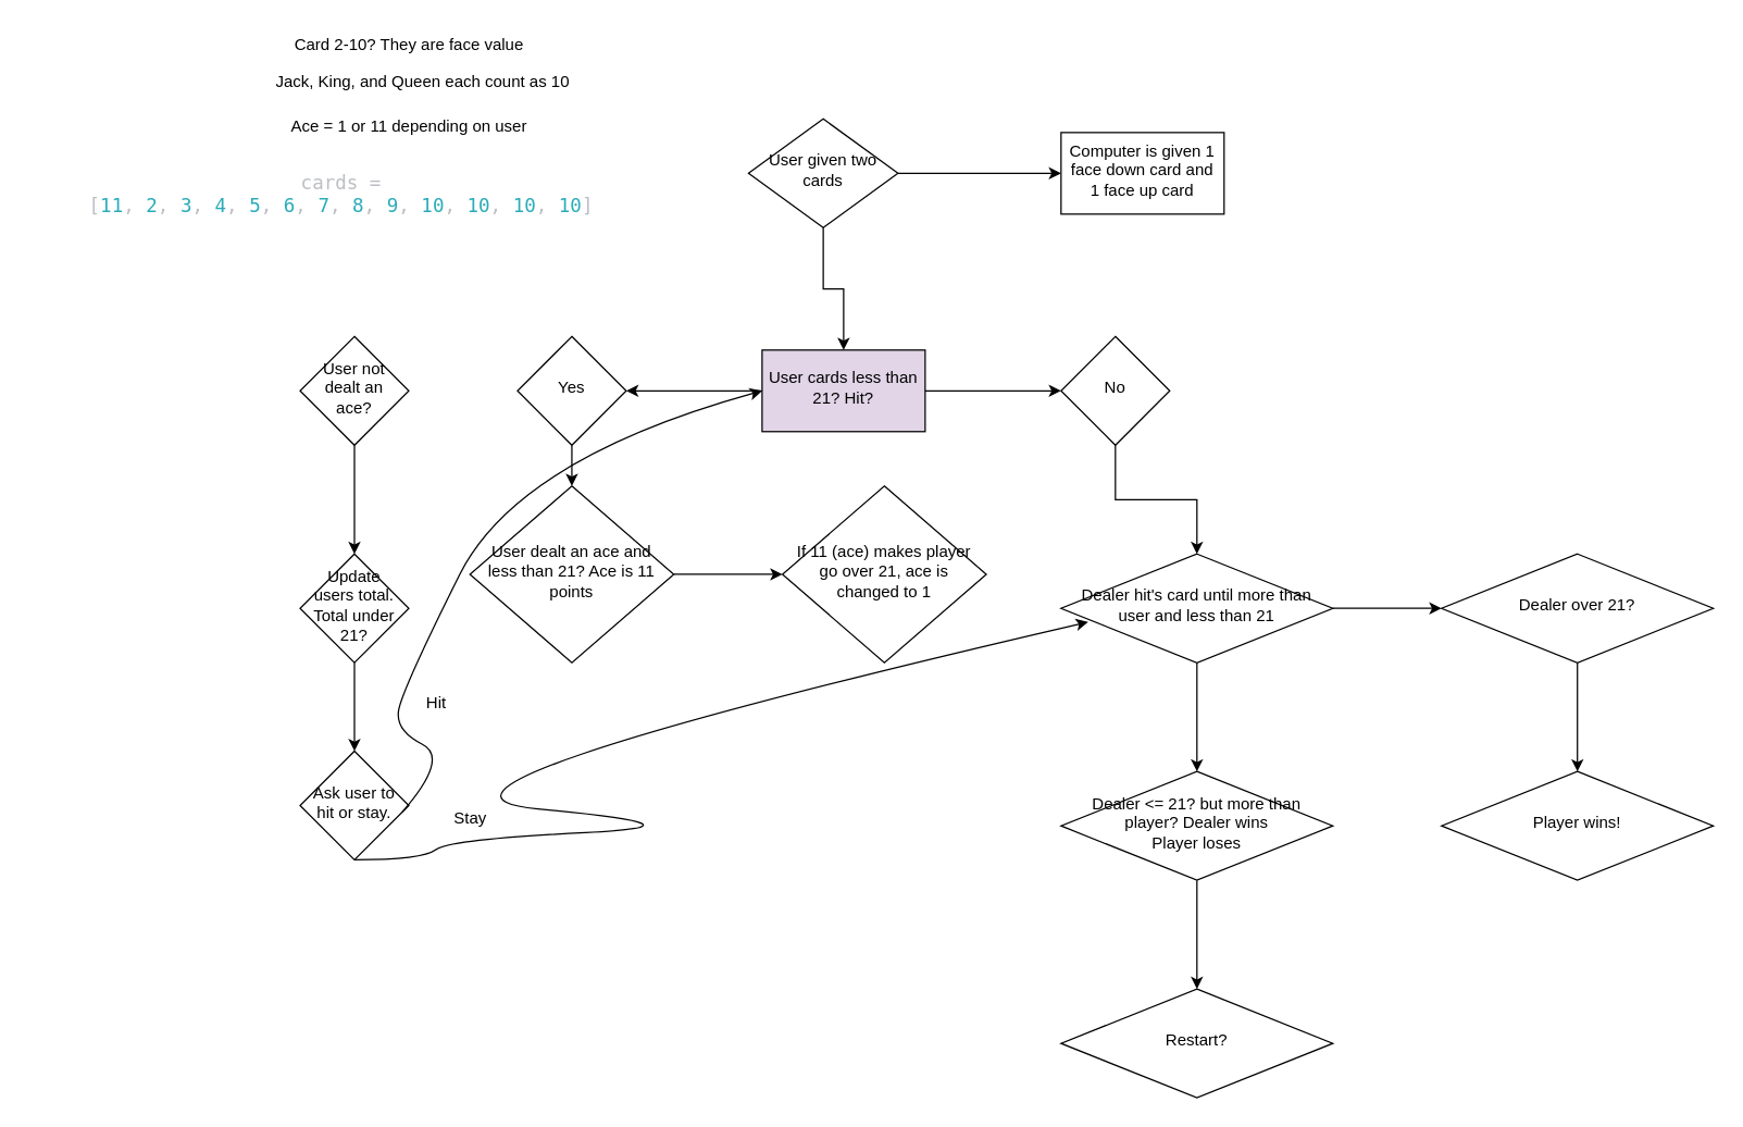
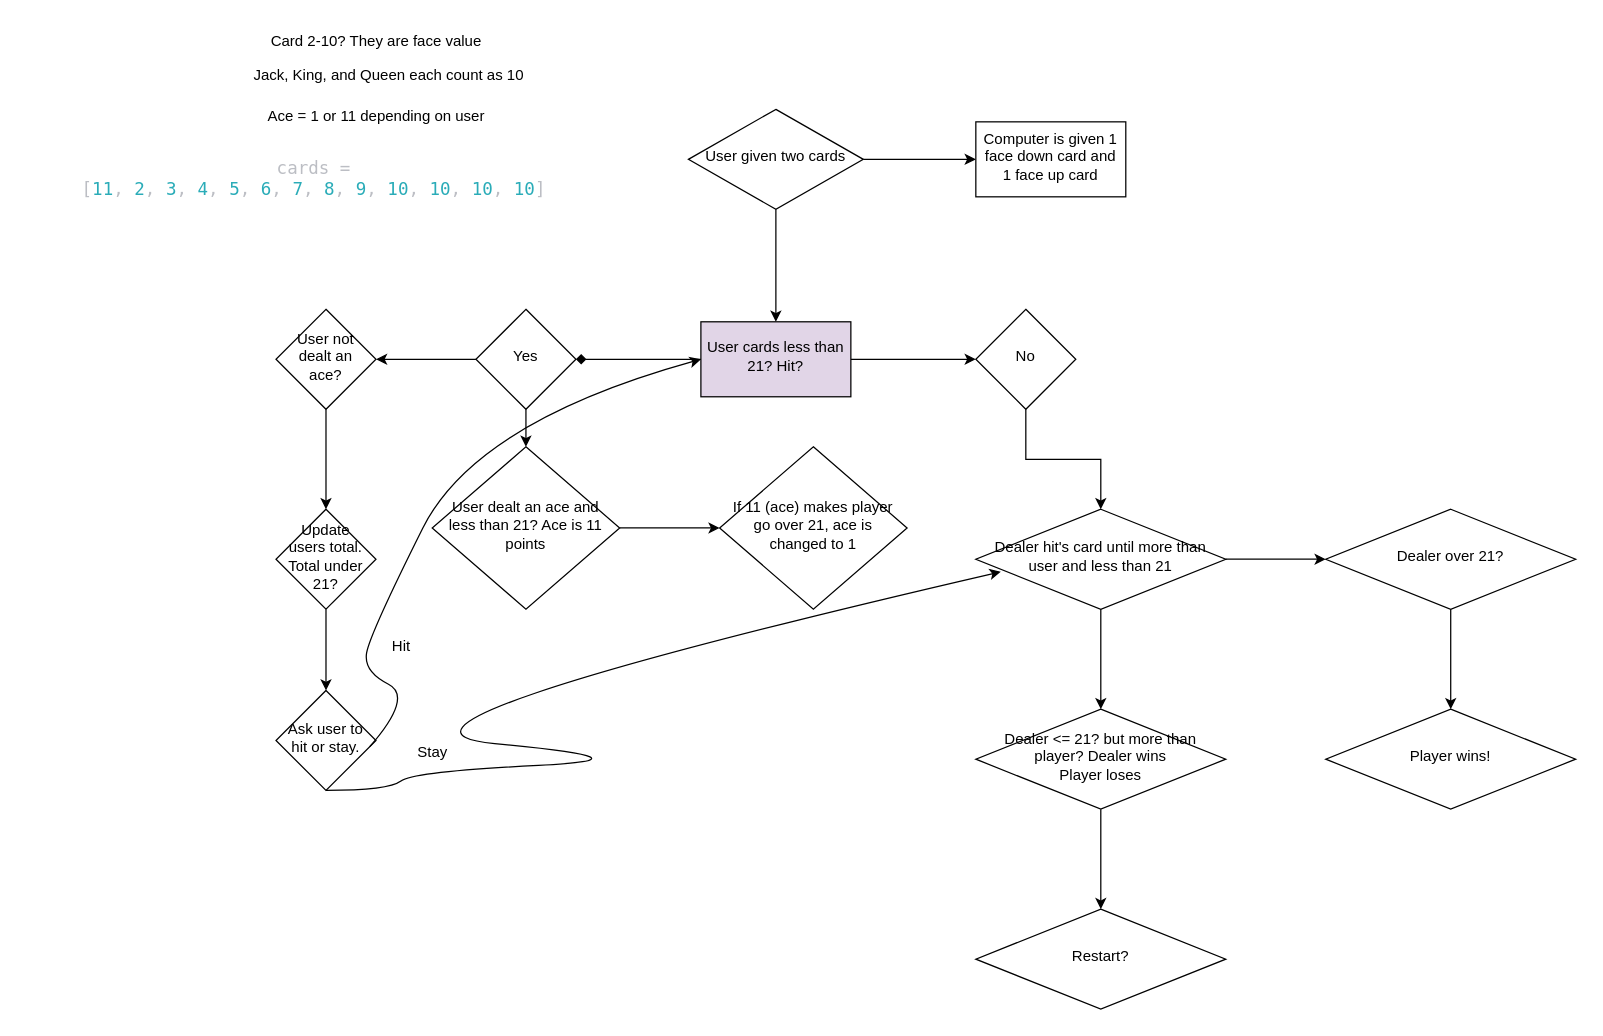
- <mxCell id="4" value="User given two cards" style="rhombus;whiteSpace=wrap;html=1;shadow=0;fontFamily=Helvetica;fontSize=12;align=center;strokeWidth=1;spacing=6;spacingTop=-4;" parent="1" vertex="1"><mxGeometry x="550" y="87" width="110" height="80" as="geometry" /></mxCell>
+ <mxCell id="4" value="User given two cards" style="rhombus;whiteSpace=wrap;html=1;shadow=0;fontFamily=Helvetica;fontSize=12;align=center;strokeWidth=1;spacing=6;spacingTop=-4;" parent="1" vertex="1"><mxGeometry x="550" y="87" width="140" height="80" as="geometry" /></mxCell>
+ <mxCell id="14" value="" style="edgeStyle=orthogonalEdgeStyle;rounded=0;orthogonalLoop=1;jettySize=auto;html=1;" edge="1" parent="1" source="15" target="30"><mxGeometry relative="1" as="geometry" /></mxCell>
- <mxCell id="10" value="" style="edgeStyle=orthogonalEdgeStyle;rounded=0;orthogonalLoop=1;jettySize=auto;html=1;" edge="1" parent="1" source="12" target="15"><mxGeometry relative="1" as="geometry" /></mxCell>
+ <mxCell id="10" value="" style="edgeStyle=orthogonalEdgeStyle;rounded=0;orthogonalLoop=1;jettySize=auto;html=1;endArrow=diamond;" edge="1" parent="1" source="12" target="15"><mxGeometry relative="1" as="geometry" /></mxCell>
